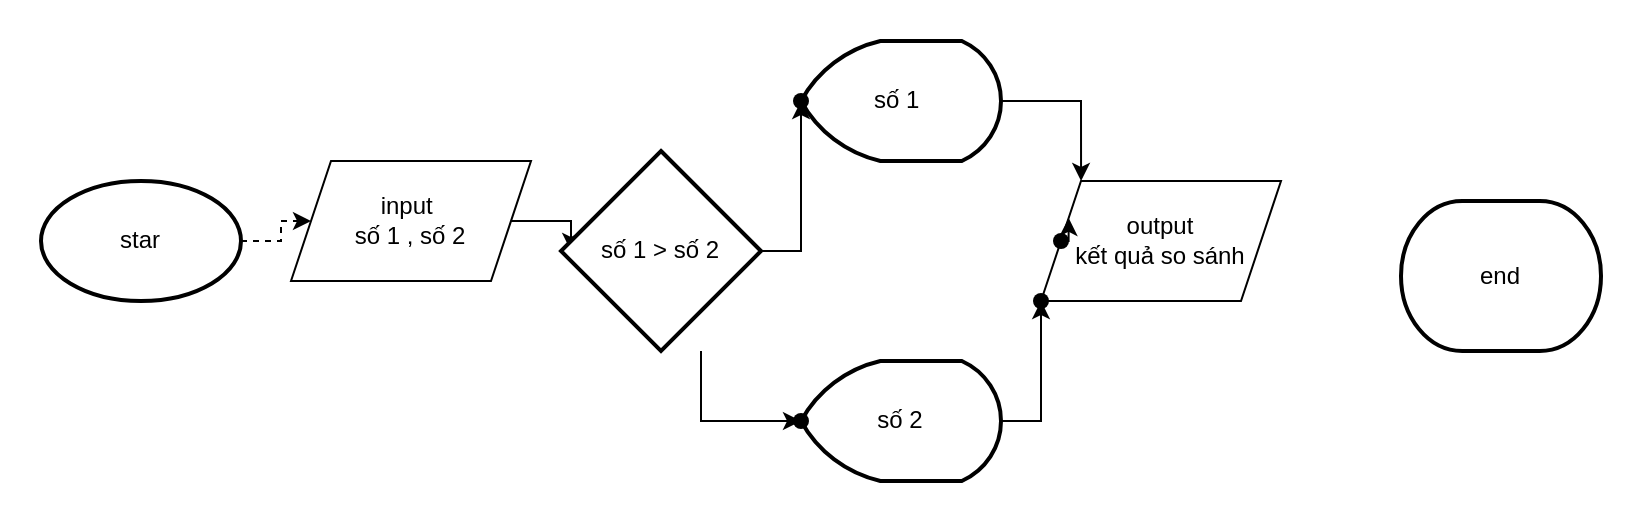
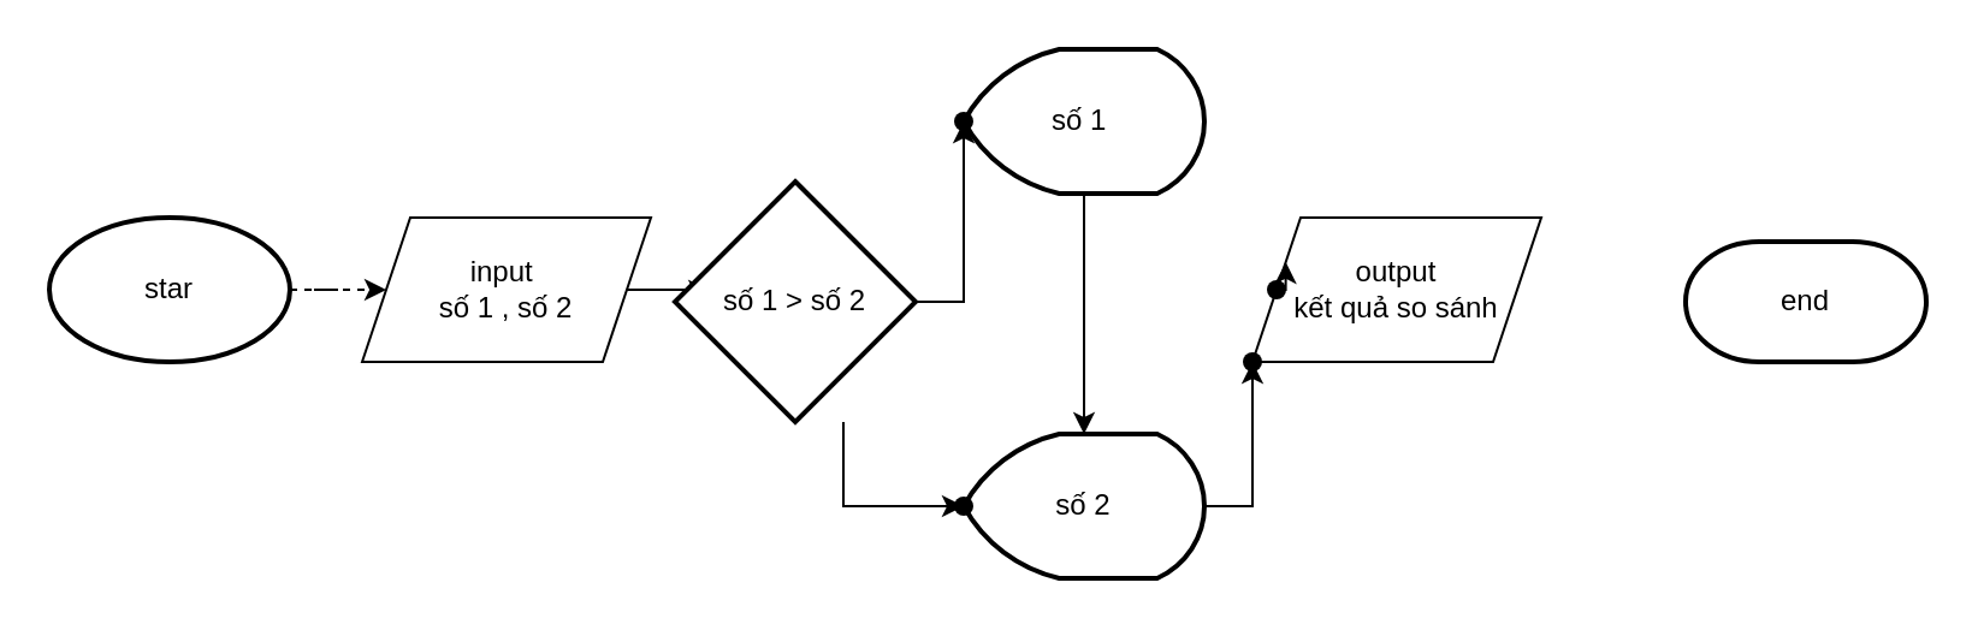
- <mxCell id="10" value="" style="edgeStyle=orthogonalEdgeStyle;rounded=0;orthogonalLoop=1;jettySize=auto;html=1;entryX=0.167;entryY=0;entryDx=0;entryDy=0;entryPerimeter=0;" edge="1" parent="1" source="11" target="16"><mxGeometry relative="1" as="geometry" /></mxCell>
+ <mxCell id="10" value="" style="edgeStyle=orthogonalEdgeStyle;rounded=0;orthogonalLoop=1;jettySize=auto;html=1;" edge="1" parent="1" source="11" target="13"><mxGeometry relative="1" as="geometry" /></mxCell>
- <mxCell id="6" value="input&amp;nbsp;&lt;div&gt;số 1 , số 2&lt;/div&gt;" style="shape=parallelogram;perimeter=parallelogramPerimeter;whiteSpace=wrap;html=1;fixedSize=1;" vertex="1" parent="1"><mxGeometry x="145" y="80" width="120" height="60" as="geometry" /></mxCell>
+ <mxCell id="6" value="input&amp;nbsp;&lt;div&gt;số 1 , số 2&lt;/div&gt;" style="shape=parallelogram;perimeter=parallelogramPerimeter;whiteSpace=wrap;html=1;fixedSize=1;" vertex="1" parent="1"><mxGeometry x="150" y="90" width="120" height="60" as="geometry" /></mxCell>
- <mxCell id="4" value="end" style="strokeWidth=2;html=1;shape=mxgraph.flowchart.terminator;whiteSpace=wrap;" vertex="1" parent="1"><mxGeometry x="700" y="100" width="100" height="75" as="geometry" /></mxCell>
+ <mxCell id="4" value="end" style="strokeWidth=2;html=1;shape=mxgraph.flowchart.terminator;whiteSpace=wrap;" vertex="1" parent="1"><mxGeometry x="700" y="100" width="100" height="50" as="geometry" /></mxCell>
